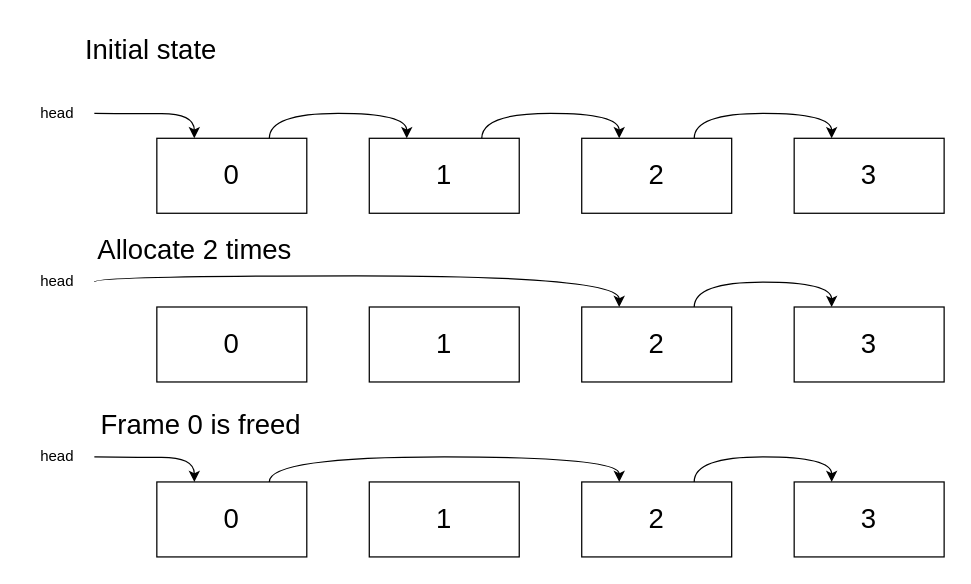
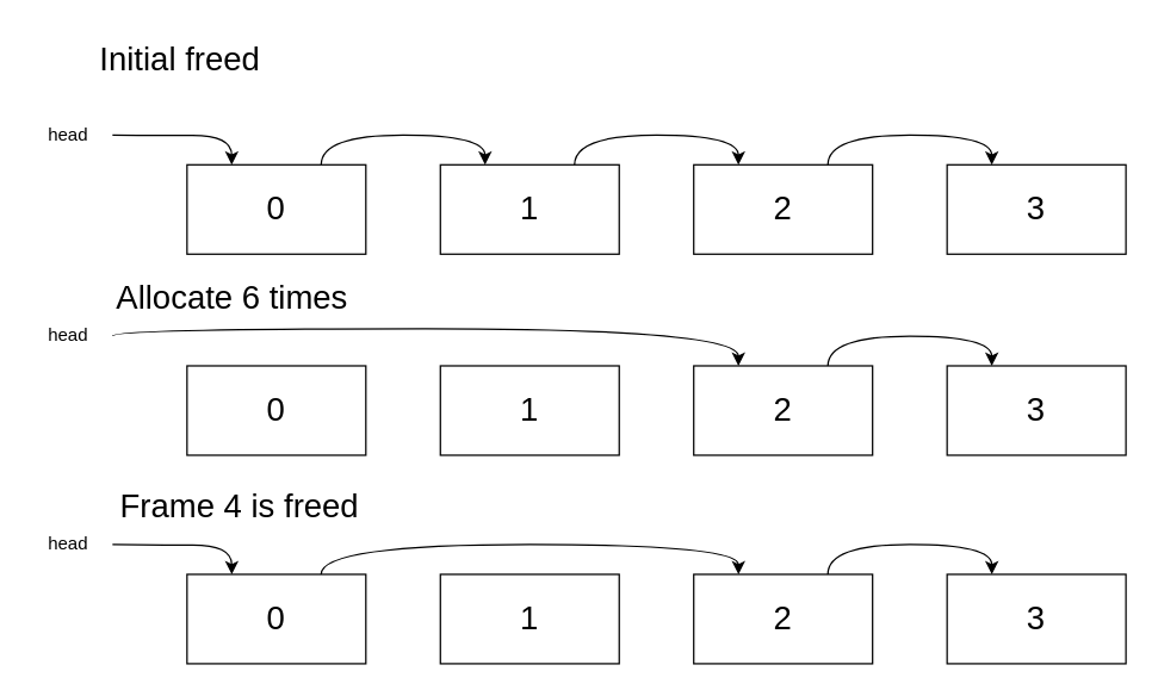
- <mxCell id="26" value="Initial state" style="text;html=1;align=center;verticalAlign=middle;resizable=0;points=[];autosize=1;strokeColor=none;fillColor=none;fontSize=22;" vertex="1" parent="1"><mxGeometry x="55" y="20" width="130" height="40" as="geometry" /></mxCell>
+ <mxCell id="26" value="Initial freed" style="text;html=1;align=center;verticalAlign=middle;resizable=0;points=[];autosize=1;strokeColor=none;fillColor=none;fontSize=22;" vertex="1" parent="1"><mxGeometry x="55" y="20" width="130" height="40" as="geometry" /></mxCell>
- <mxCell id="27" value="Allocate 2 times" style="text;html=1;align=center;verticalAlign=middle;resizable=0;points=[];autosize=1;strokeColor=none;fillColor=none;fontSize=22;" vertex="1" parent="1"><mxGeometry x="65" y="180" width="180" height="40" as="geometry" /></mxCell>
+ <mxCell id="27" value="Allocate 6 times" style="text;html=1;align=center;verticalAlign=middle;resizable=0;points=[];autosize=1;strokeColor=none;fillColor=none;fontSize=22;" vertex="1" parent="1"><mxGeometry x="65" y="180" width="180" height="40" as="geometry" /></mxCell>
- <mxCell id="28" value="Frame 0 is freed" style="text;html=1;align=center;verticalAlign=middle;resizable=0;points=[];autosize=1;strokeColor=none;fillColor=none;fontSize=22;" vertex="1" parent="1"><mxGeometry x="70" y="320" width="180" height="40" as="geometry" /></mxCell>
+ <mxCell id="28" value="Frame 4 is freed" style="text;html=1;align=center;verticalAlign=middle;resizable=0;points=[];autosize=1;strokeColor=none;fillColor=none;fontSize=22;" vertex="1" parent="1"><mxGeometry x="70" y="320" width="180" height="40" as="geometry" /></mxCell>
